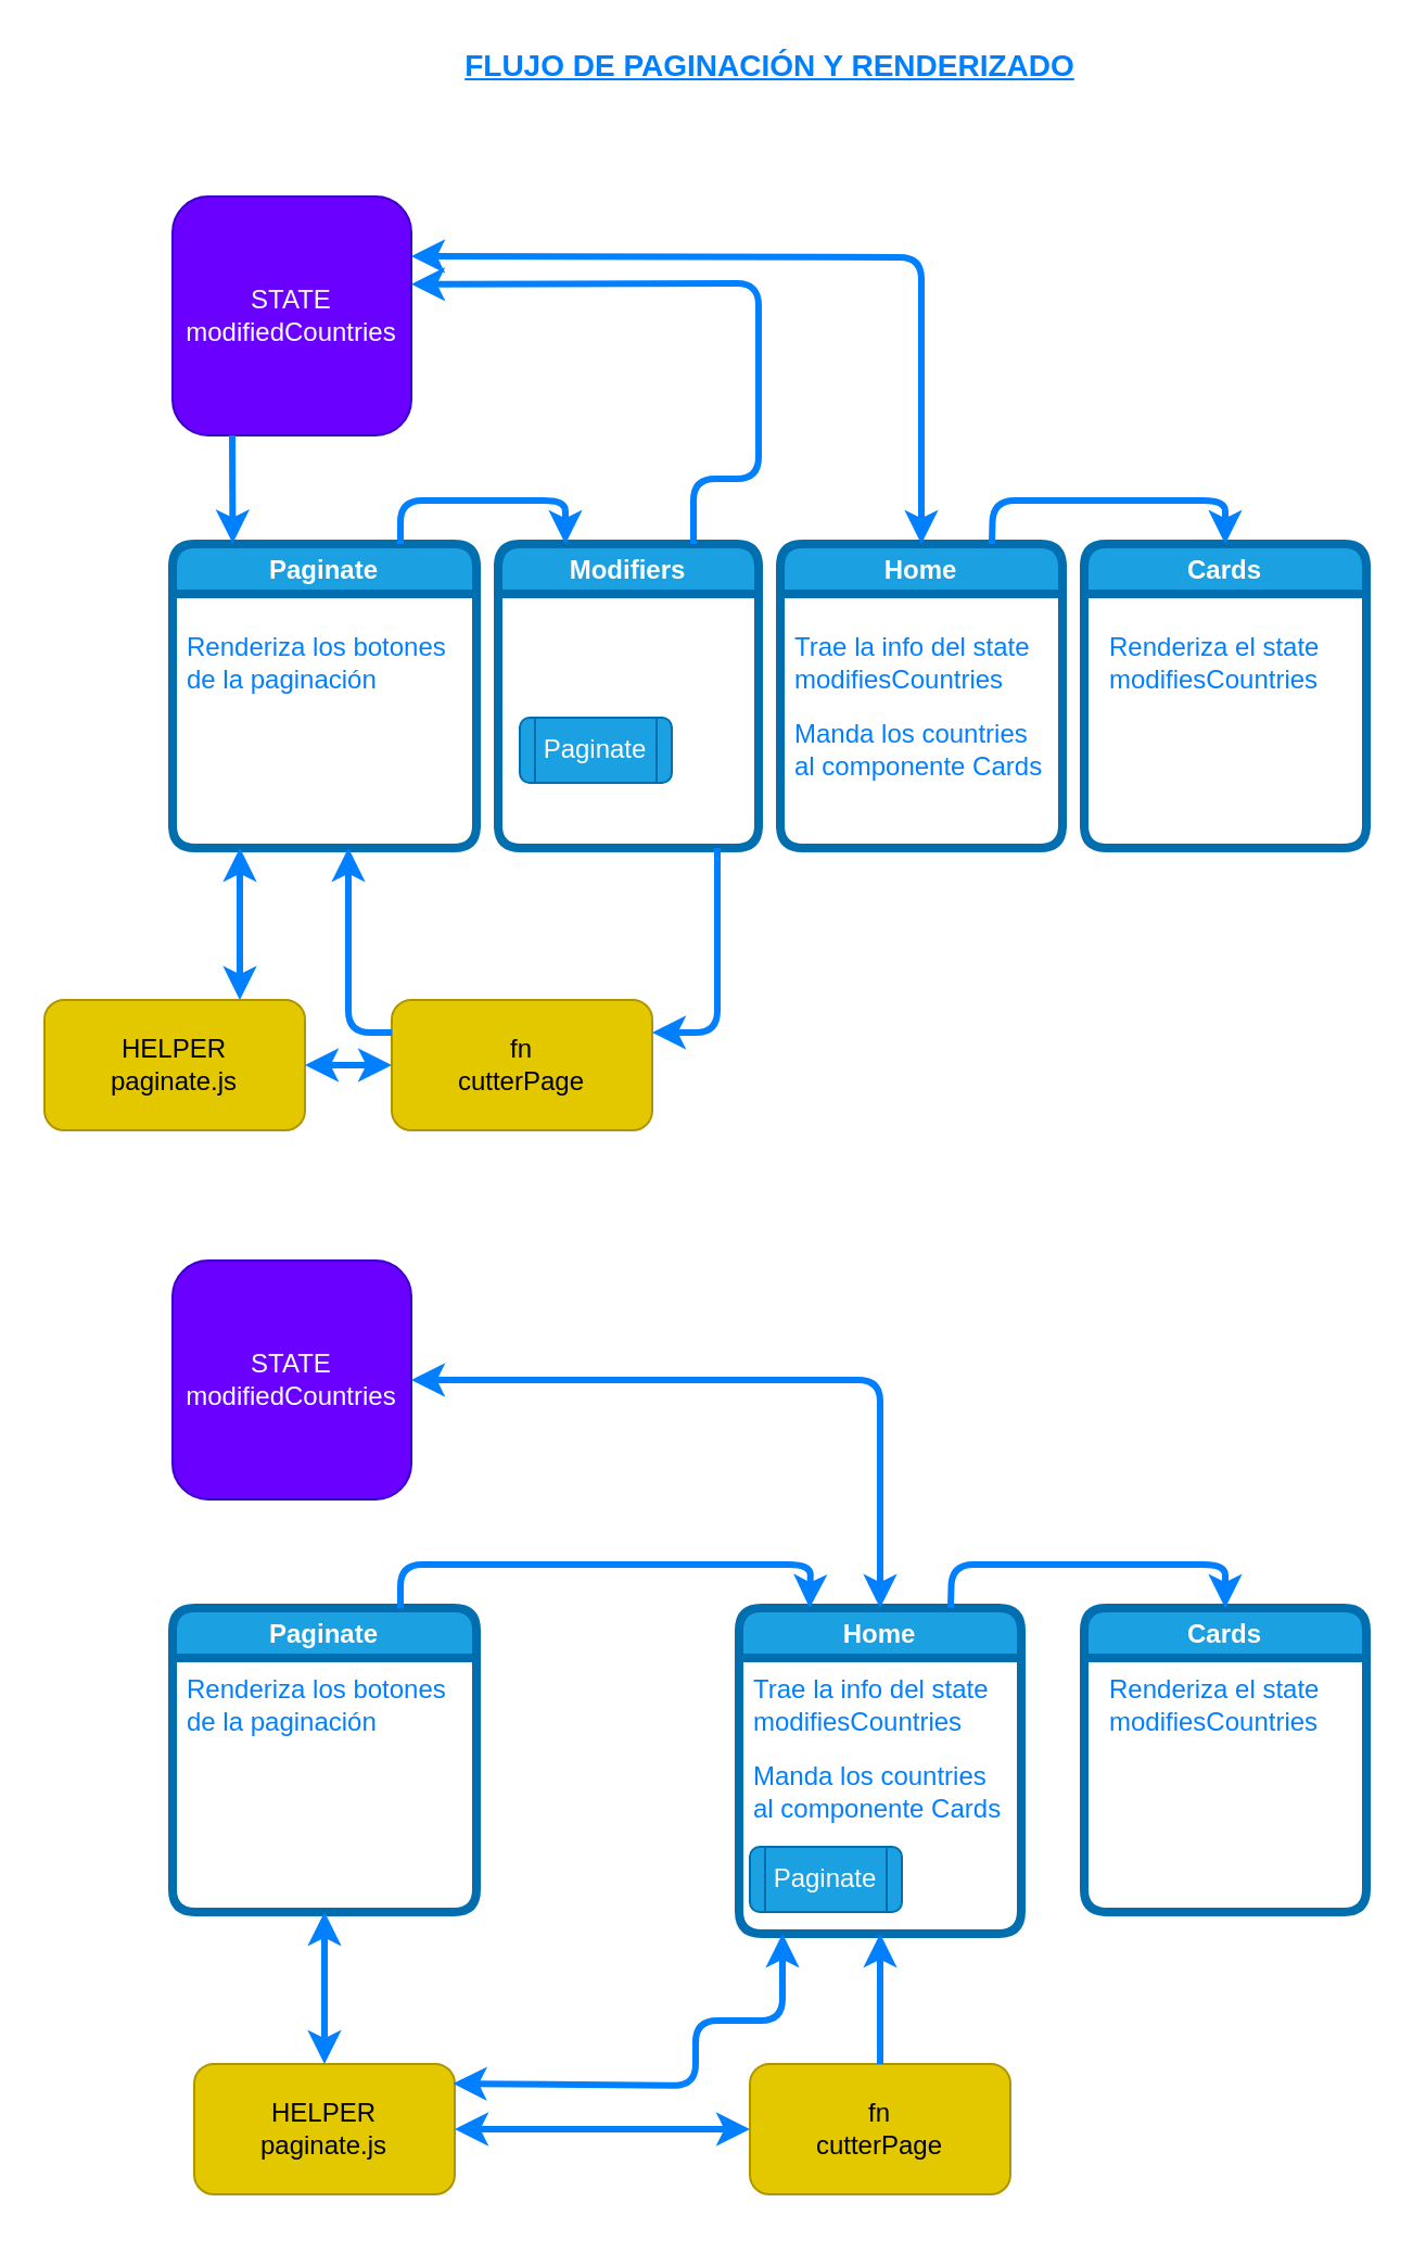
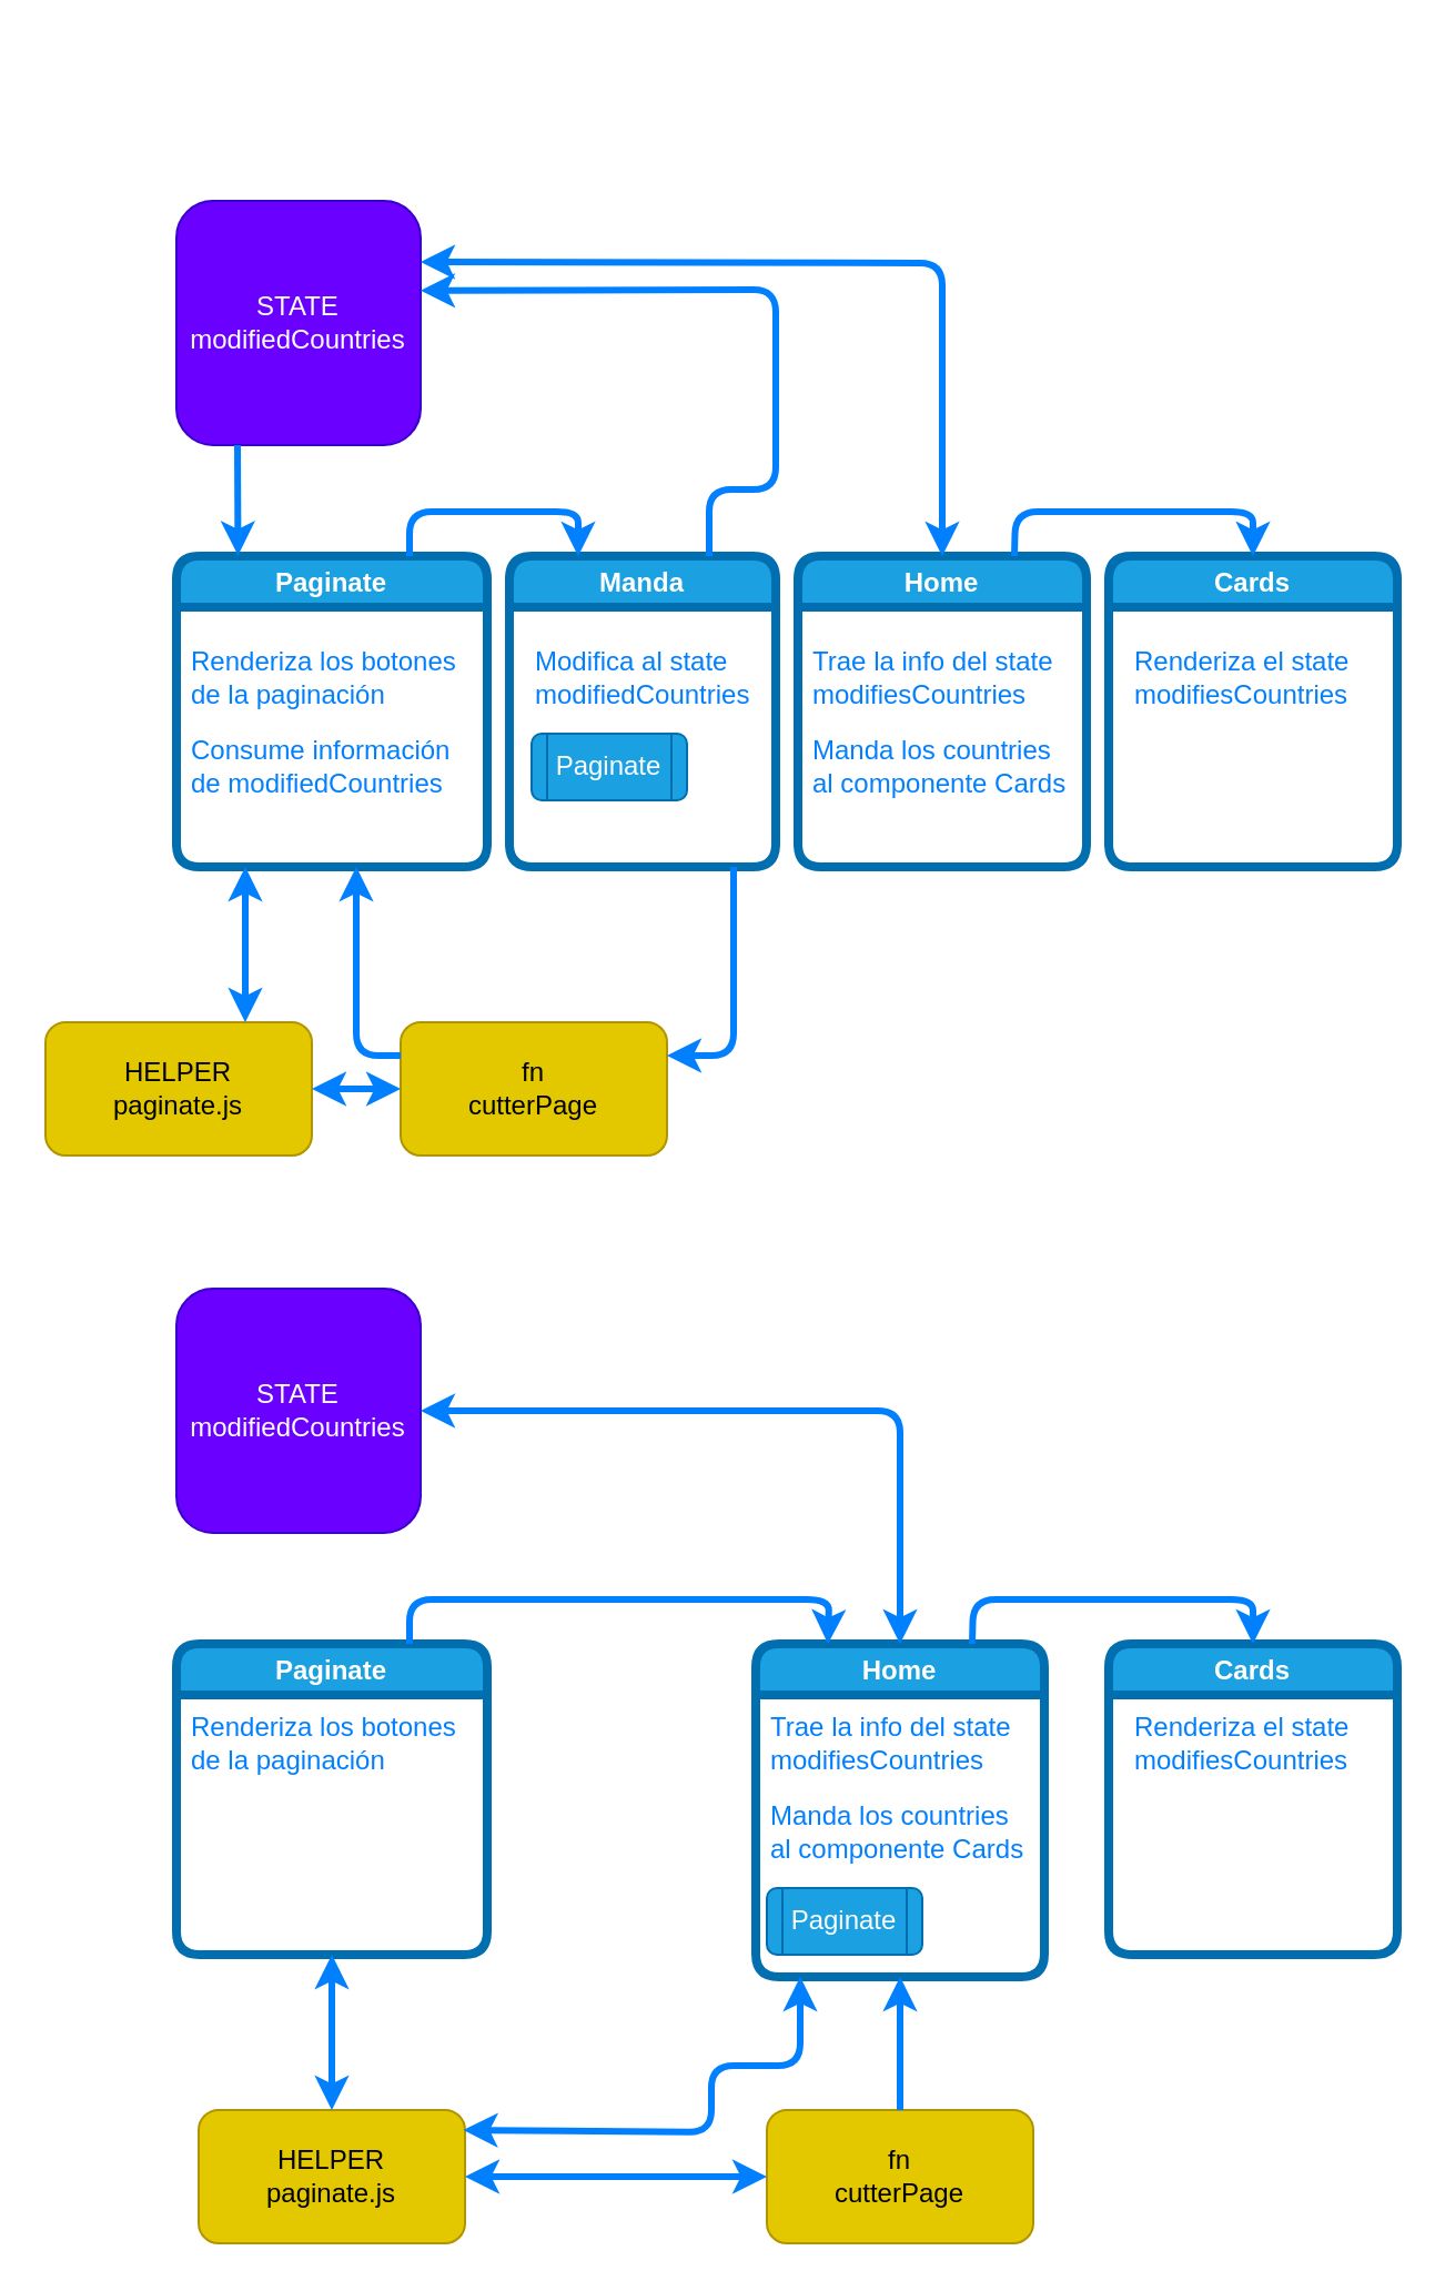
- <mxCell id="19" value="&lt;b&gt;&lt;u&gt;&lt;font style=&quot;font-size: 14px&quot;&gt;FLUJO DE PAGINACIÓN Y RENDERIZADO&lt;/font&gt;&lt;/u&gt;&lt;/b&gt;" style="text;html=1;align=center;verticalAlign=middle;resizable=0;points=[];autosize=1;strokeColor=none;fontColor=#007FFF;" parent="1" vertex="1"><mxGeometry x="204" y="20" width="300" height="20" as="geometry" /></mxCell>
- <mxCell id="6" value="Modifiers" style="swimlane;startSize=23;fillColor=#1ba1e2;strokeColor=#006EAF;fontColor=#ffffff;strokeWidth=4;rounded=1;glass=0;sketch=0;shadow=0;" parent="1" vertex="1"><mxGeometry x="229" y="250" width="120" height="140" as="geometry" /></mxCell>
+ <mxCell id="6" value="Manda" style="swimlane;startSize=23;fillColor=#1ba1e2;strokeColor=#006EAF;fontColor=#ffffff;strokeWidth=4;rounded=1;glass=0;sketch=0;shadow=0;" parent="1" vertex="1"><mxGeometry x="229" y="250" width="120" height="140" as="geometry" /></mxCell>
+ <mxCell id="7" value="Modifica al state &lt;br&gt;modifiedCountries" style="text;html=1;align=left;verticalAlign=middle;resizable=0;points=[];autosize=1;fontColor=#007FFF;" parent="6" vertex="1"><mxGeometry x="10" y="40" width="110" height="30" as="geometry" /></mxCell>
+ <mxCell id="5" value="Consume información&lt;br&gt;de modifiedCountries" style="text;html=1;align=left;verticalAlign=middle;resizable=0;points=[];autosize=1;fontColor=#007FFF;" parent="3" vertex="1"><mxGeometry x="5" y="80" width="130" height="30" as="geometry" /></mxCell>
